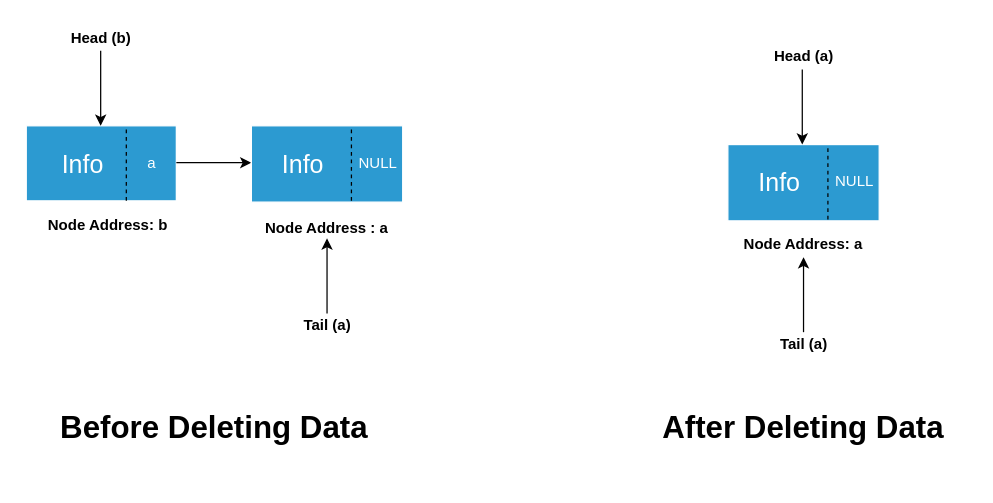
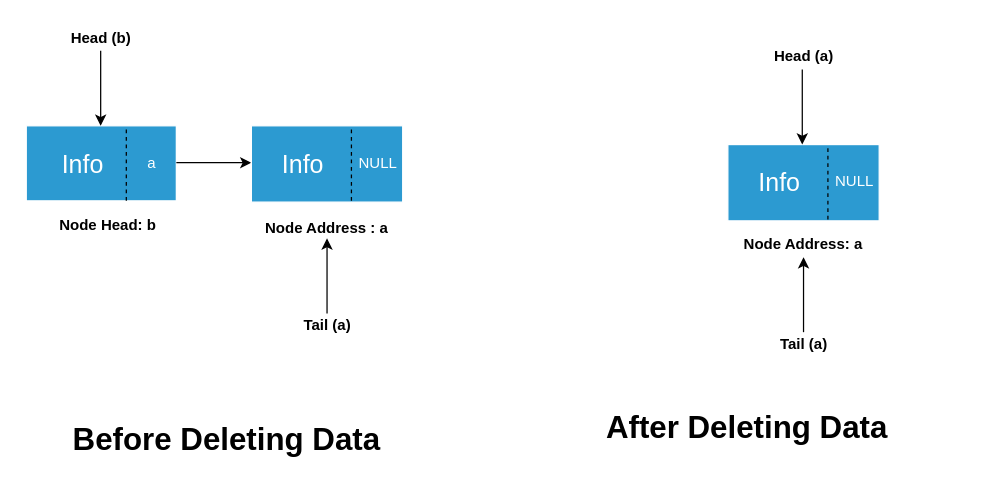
- <mxCell id="7" value="Node Address: b" style="text;html=1;strokeColor=none;fillColor=none;align=center;verticalAlign=middle;whiteSpace=wrap;rounded=0;fontStyle=1" vertex="1" parent="1"><mxGeometry x="30.5" y="170" width="110" height="20" as="geometry" /></mxCell>
+ <mxCell id="7" value="Node Head: b" style="text;html=1;strokeColor=none;fillColor=none;align=center;verticalAlign=middle;whiteSpace=wrap;rounded=0;fontStyle=1" vertex="1" parent="1"><mxGeometry x="30.5" y="170" width="110" height="20" as="geometry" /></mxCell>
- <mxCell id="23" value="Before Deleting Data" style="text;html=1;strokeColor=none;fillColor=none;align=center;verticalAlign=middle;whiteSpace=wrap;rounded=0;fontStyle=1;fontSize=25;" vertex="1" parent="1"><mxGeometry x="41" y="300" width="260" height="80" as="geometry" /></mxCell>
+ <mxCell id="23" value="Before Deleting Data" style="text;html=1;strokeColor=none;fillColor=none;align=center;verticalAlign=middle;whiteSpace=wrap;rounded=0;fontStyle=1;fontSize=25;" vertex="1" parent="1"><mxGeometry x="51" y="310" width="260" height="80" as="geometry" /></mxCell>
- <mxCell id="24" value="After Deleting Data" style="text;html=1;strokeColor=none;fillColor=none;align=center;verticalAlign=middle;whiteSpace=wrap;rounded=0;fontStyle=1;fontSize=25;" vertex="1" parent="1"><mxGeometry x="512" y="300" width="260" height="80" as="geometry" /></mxCell>
+ <mxCell id="24" value="After Deleting Data" style="text;html=1;strokeColor=none;fillColor=none;align=center;verticalAlign=middle;whiteSpace=wrap;rounded=0;fontStyle=1;fontSize=25;" vertex="1" parent="1"><mxGeometry x="467" y="300" width="260" height="80" as="geometry" /></mxCell>
